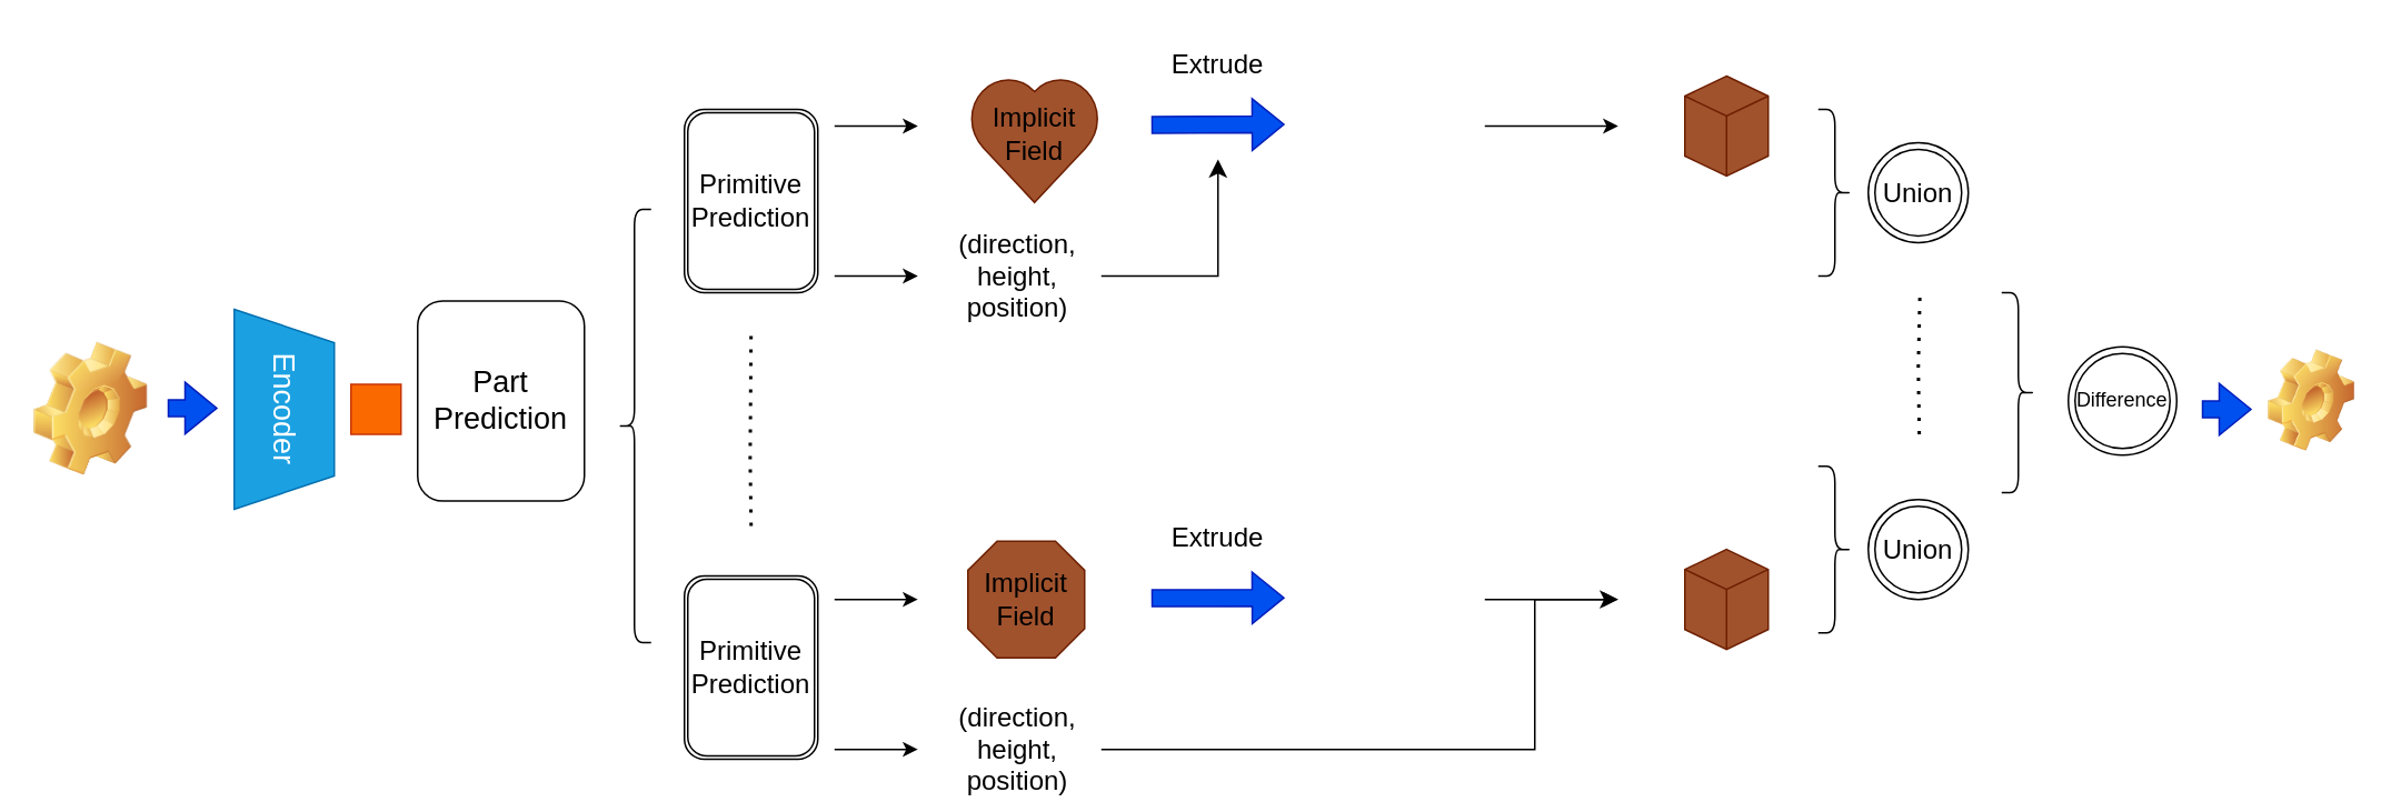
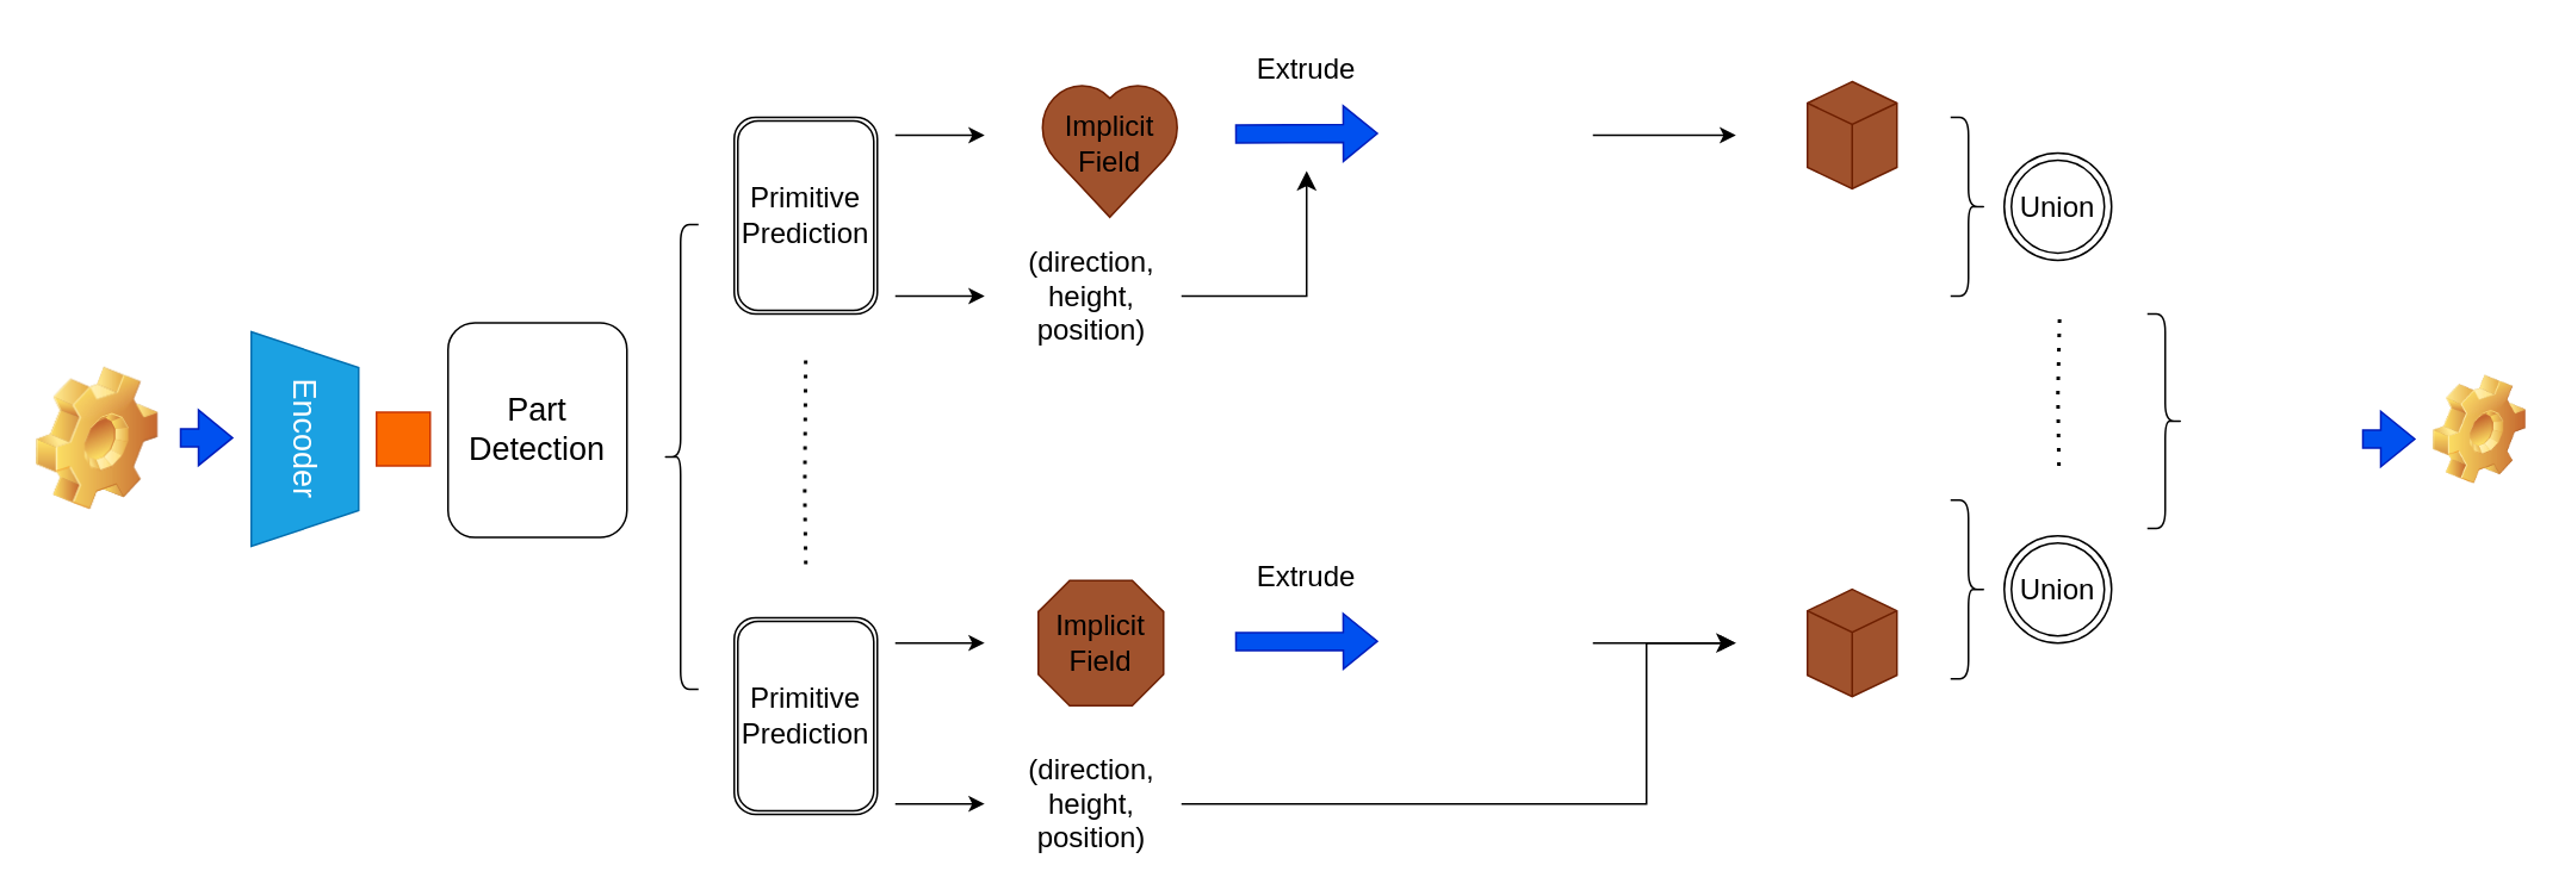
- <mxCell id="4" value="&lt;font style=&quot;font-size: 18px;&quot;&gt;Part&lt;br&gt;Prediction&lt;/font&gt;" style="rounded=1;whiteSpace=wrap;html=1;" parent="1" vertex="1"><mxGeometry x="250" y="180" width="100" height="120" as="geometry" /></mxCell>
+ <mxCell id="4" value="&lt;font style=&quot;font-size: 18px;&quot;&gt;Part&lt;br&gt;Detection&lt;/font&gt;" style="rounded=1;whiteSpace=wrap;html=1;" parent="1" vertex="1"><mxGeometry x="250" y="180" width="100" height="120" as="geometry" /></mxCell>
- <mxCell id="37" value="Difference" style="ellipse;shape=doubleEllipse;whiteSpace=wrap;html=1;aspect=fixed;" parent="1" vertex="1"><mxGeometry x="1240" y="207.5" width="65" height="65" as="geometry" /></mxCell>
